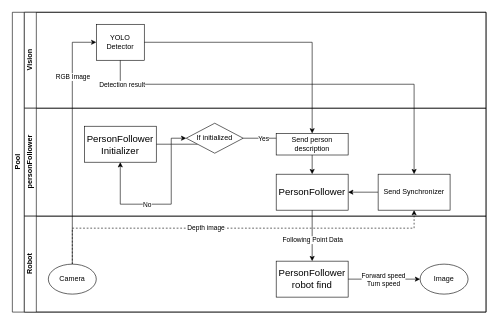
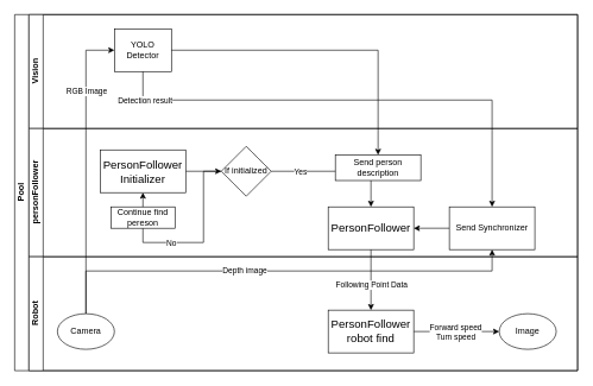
- <mxCell id="16" value="If initialized" style="rhombus;whiteSpace=wrap;html=1;" vertex="1" parent="7"><mxGeometry x="270" y="25" width="95" height="50" as="geometry" /></mxCell>
+ <mxCell id="16" value="If initialized" style="rhombus;whiteSpace=wrap;html=1;" vertex="1" parent="7"><mxGeometry x="270" y="25" width="70" height="70" as="geometry" /></mxCell>
- <mxCell id="18" value="Send person description" style="rounded=0;whiteSpace=wrap;html=1;" vertex="1" parent="7"><mxGeometry x="420" y="42" width="120" height="36" as="geometry" /></mxCell>
+ <mxCell id="18" value="Send person description" style="rounded=0;whiteSpace=wrap;html=1;" vertex="1" parent="7"><mxGeometry x="430" y="37" width="120" height="36" as="geometry" /></mxCell>
+ <mxCell id="17" value="Continue find pereson" style="rounded=0;whiteSpace=wrap;html=1;" vertex="1" parent="7"><mxGeometry x="115" y="110" width="90" height="30" as="geometry" /></mxCell>
- <mxCell id="24" style="edgeStyle=orthogonalEdgeStyle;rounded=0;orthogonalLoop=1;jettySize=auto;html=1;entryX=0.5;entryY=1;entryDx=0;entryDy=0;dashed=1;" edge="1" parent="2" source="31" target="20"><mxGeometry relative="1" as="geometry"><Array as="points"><mxPoint x="100" y="360" /><mxPoint x="670" y="360" /></Array></mxGeometry></mxCell>
+ <mxCell id="24" style="edgeStyle=orthogonalEdgeStyle;rounded=0;orthogonalLoop=1;jettySize=auto;html=1;entryX=0.5;entryY=1;entryDx=0;entryDy=0;" edge="1" parent="2" source="31" target="20"><mxGeometry relative="1" as="geometry"><Array as="points"><mxPoint x="100" y="360" /><mxPoint x="670" y="360" /></Array></mxGeometry></mxCell>
